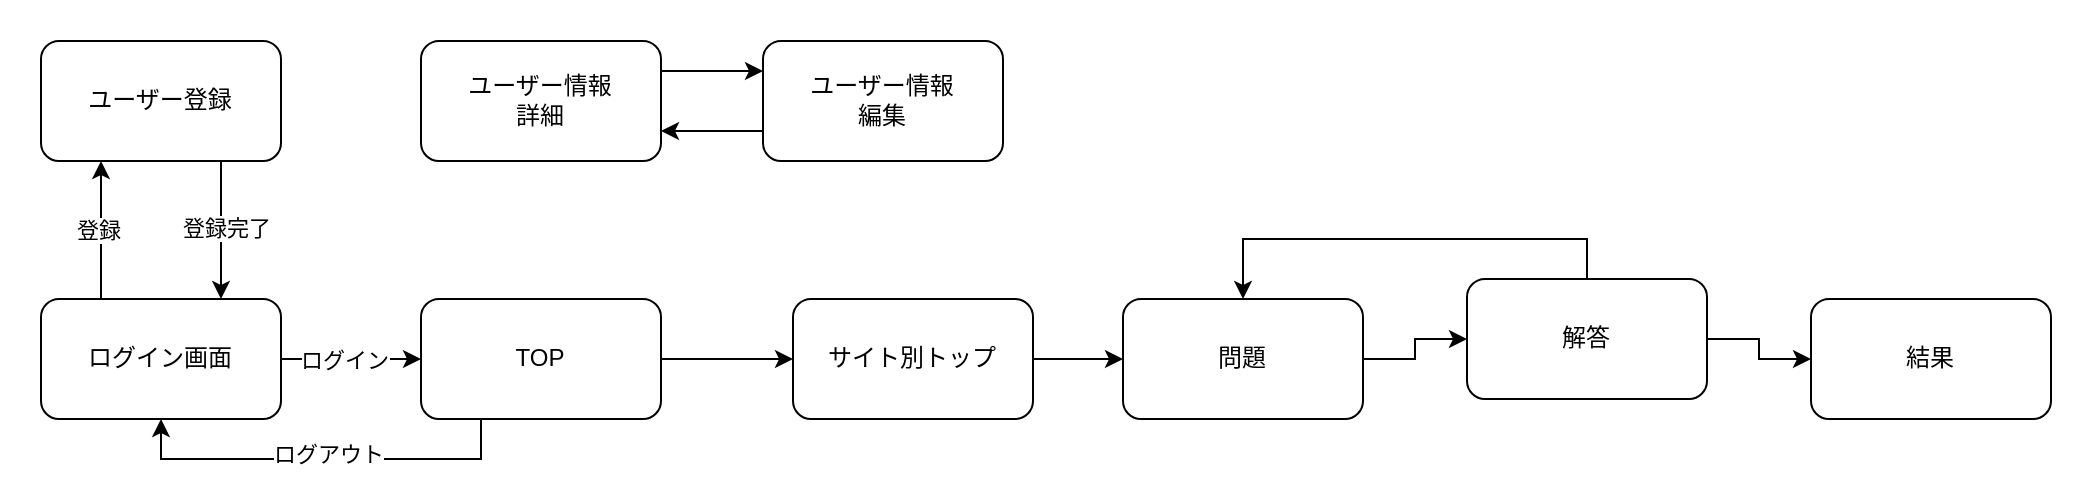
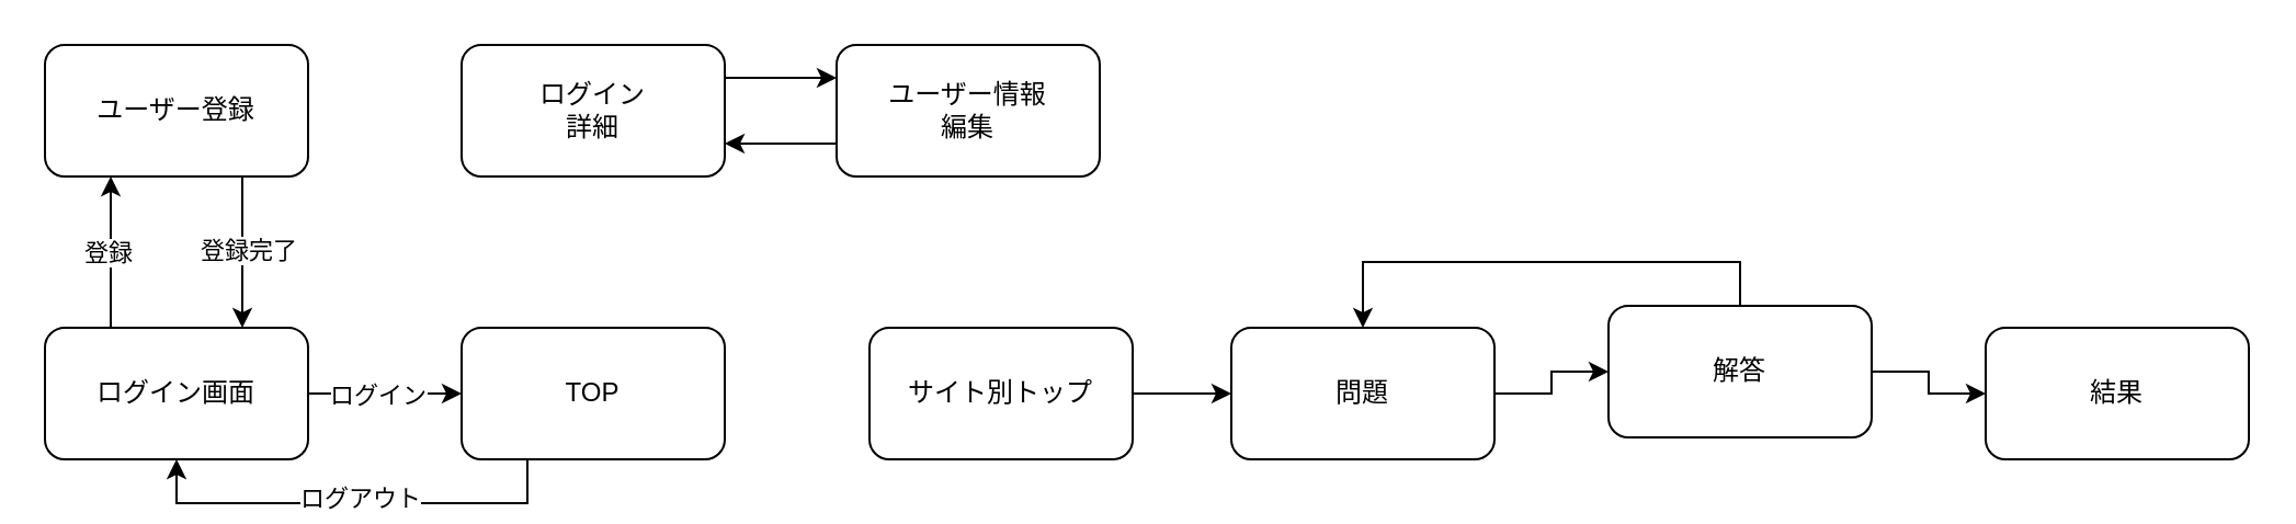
- <mxCell id="20" value="ユーザー情報&lt;br&gt;詳細" style="rounded=1;whiteSpace=wrap;html=1;" vertex="1" parent="1"><mxGeometry x="210" y="20" width="120" height="60" as="geometry" /></mxCell>
+ <mxCell id="20" value="ログイン&lt;br&gt;詳細" style="rounded=1;whiteSpace=wrap;html=1;" vertex="1" parent="1"><mxGeometry x="210" y="20" width="120" height="60" as="geometry" /></mxCell>
- <mxCell id="7" style="edgeStyle=orthogonalEdgeStyle;rounded=0;orthogonalLoop=1;jettySize=auto;html=1;exitX=1;exitY=0.5;exitDx=0;exitDy=0;entryX=0;entryY=0.5;entryDx=0;entryDy=0;" edge="1" parent="1" source="10" target="15"><mxGeometry relative="1" as="geometry" /></mxCell>
